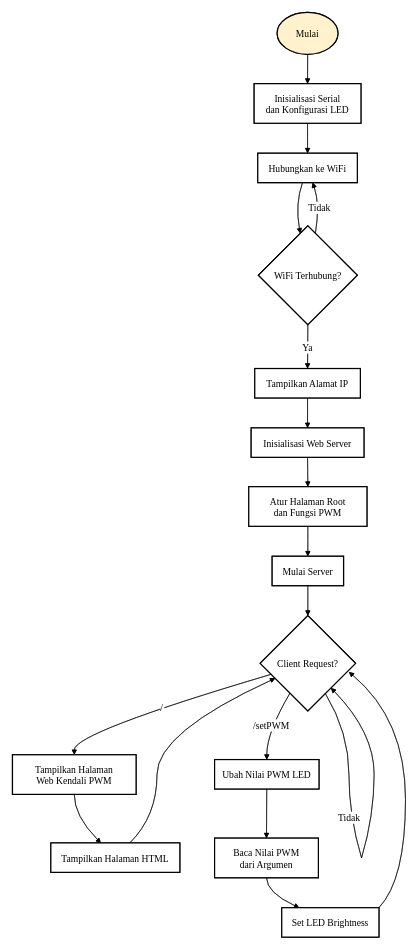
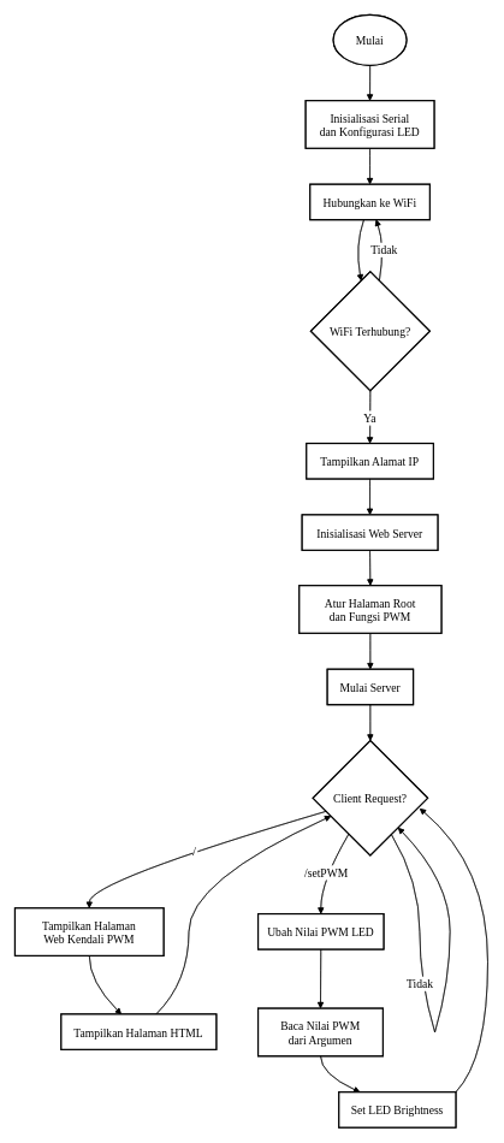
- <mxCell id="71" value="&lt;span style=&quot;text-wrap-mode: nowrap;&quot;&gt;Mulai&lt;/span&gt;" style="ellipse;whiteSpace=wrap;html=1;strokeWidth=2;fontFamily=Comic Sans MS;fontSize=16;fillColor=#fff2cc;" vertex="1" parent="1"><mxGeometry x="461.25" y="20" width="101.5" height="70" as="geometry" /></mxCell>
+ <mxCell id="71" value="&lt;span style=&quot;text-wrap-mode: nowrap;&quot;&gt;Mulai&lt;/span&gt;" style="ellipse;whiteSpace=wrap;html=1;strokeWidth=2;fontFamily=Comic Sans MS;fontSize=16;" vertex="1" parent="1"><mxGeometry x="461.25" y="20" width="101.5" height="70" as="geometry" /></mxCell>
